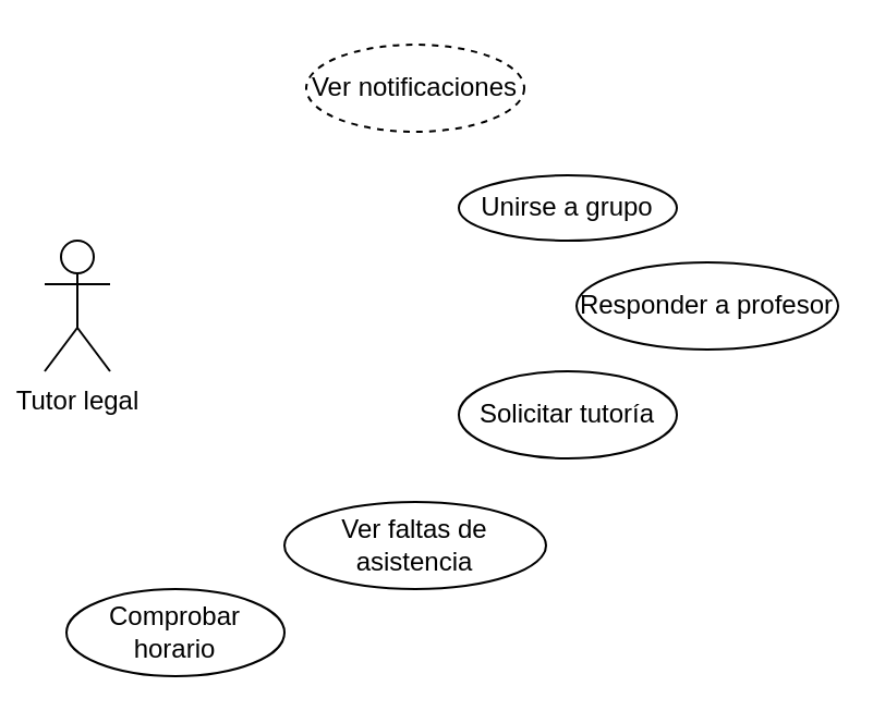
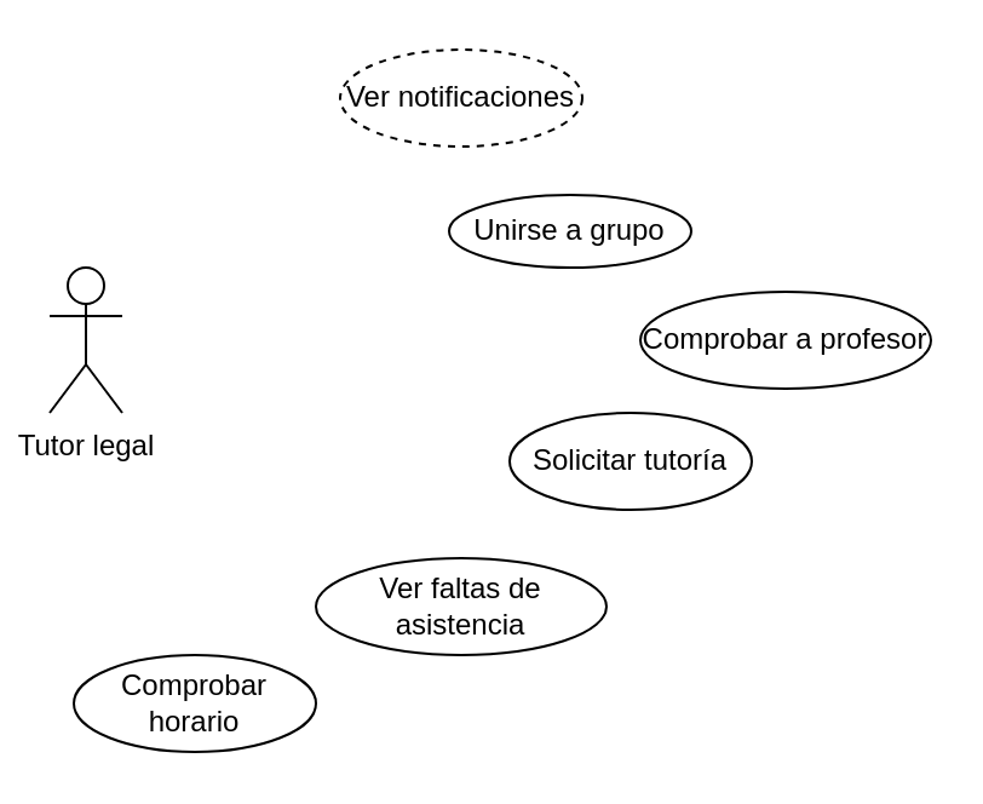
- <mxCell id="7" value="Unirse a grupo" style="ellipse;whiteSpace=wrap;html=1;" vertex="1" parent="1"><mxGeometry x="210" y="80" width="100" height="30" as="geometry" /></mxCell>
+ <mxCell id="7" value="Unirse a grupo" style="ellipse;whiteSpace=wrap;html=1;" vertex="1" parent="1"><mxGeometry x="185" y="80" width="100" height="30" as="geometry" /></mxCell>
- <mxCell id="4" value="Responder a profesor" style="ellipse;whiteSpace=wrap;html=1;" vertex="1" parent="1"><mxGeometry x="264" y="120" width="120" height="40" as="geometry" /></mxCell>
+ <mxCell id="4" value="Comprobar a profesor" style="ellipse;whiteSpace=wrap;html=1;" vertex="1" parent="1"><mxGeometry x="264" y="120" width="120" height="40" as="geometry" /></mxCell>
